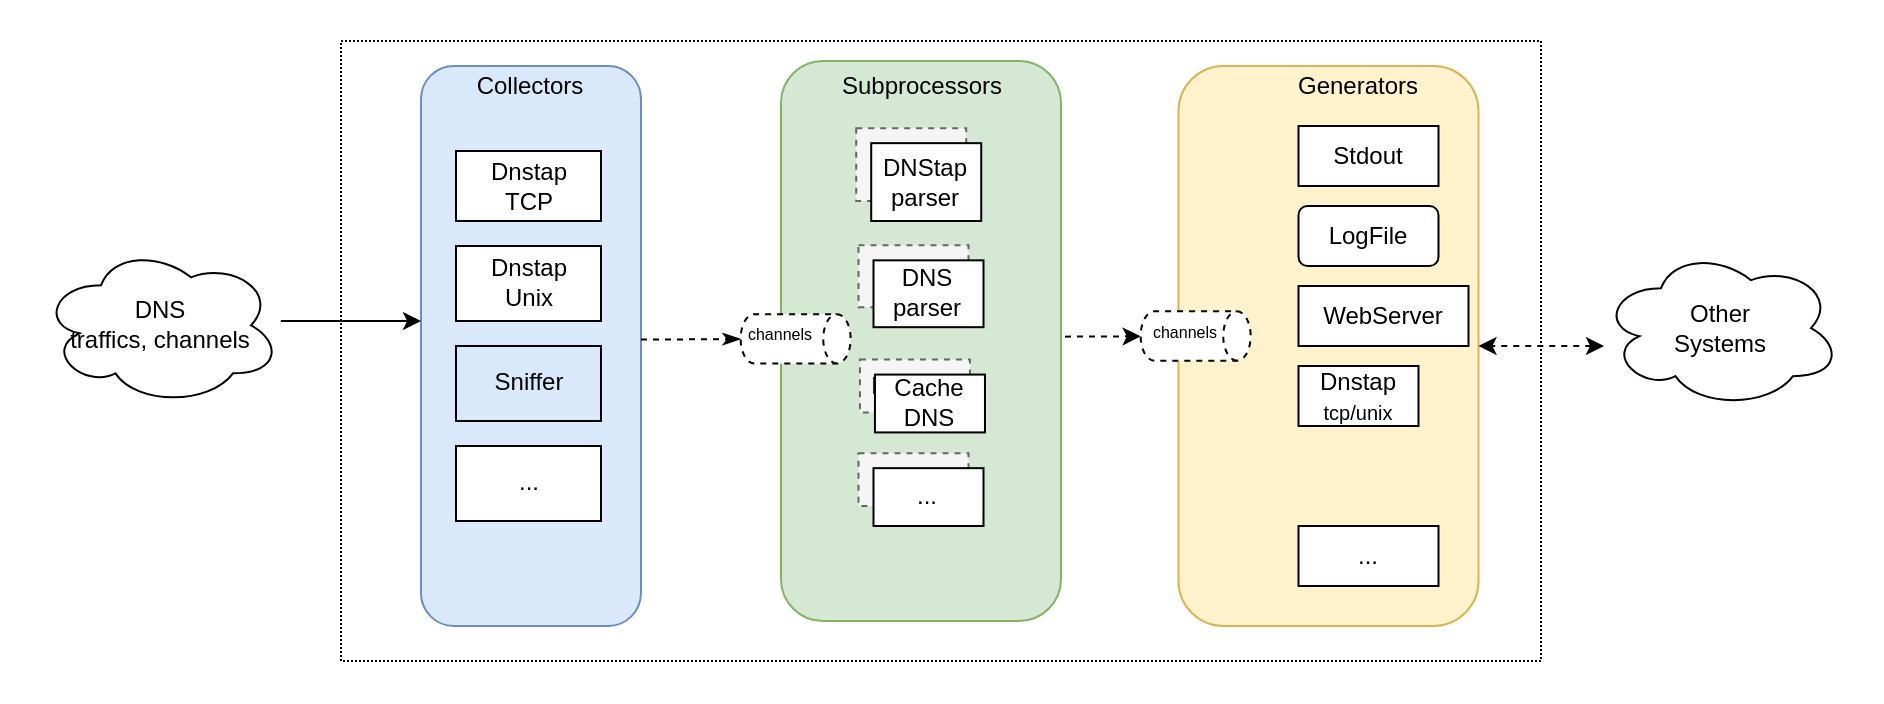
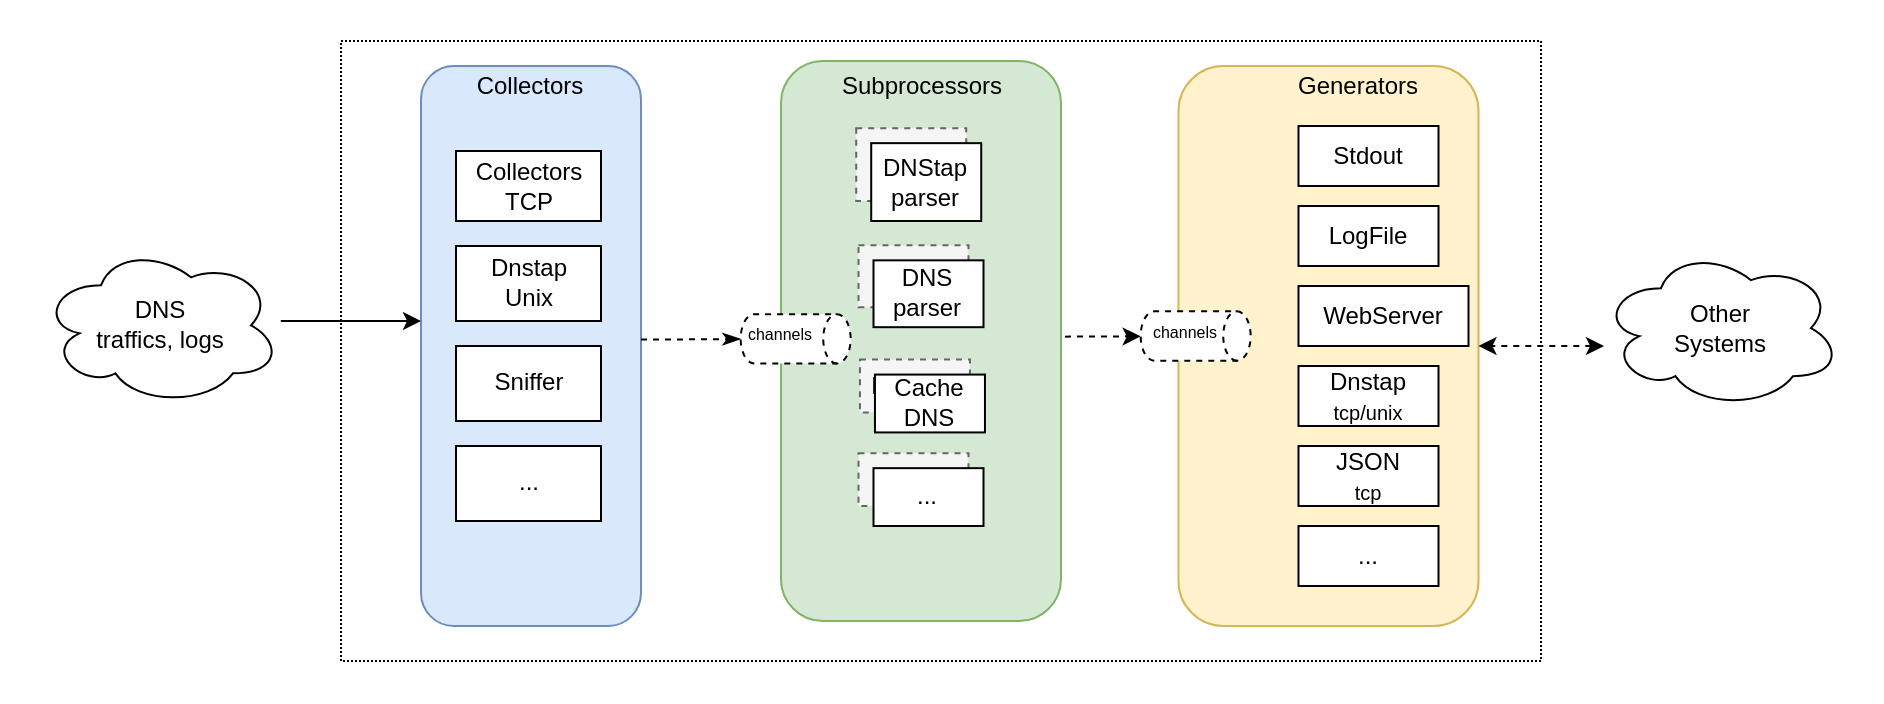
- <mxCell id="7" value="Dnstap&lt;br&gt;TCP" style="rounded=0;whiteSpace=wrap;html=1;" parent="1" vertex="1"><mxGeometry x="227.5" y="75" width="72.5" height="35" as="geometry" /></mxCell>
+ <mxCell id="7" value="Collectors&lt;br&gt;TCP" style="rounded=0;whiteSpace=wrap;html=1;" parent="1" vertex="1"><mxGeometry x="227.5" y="75" width="72.5" height="35" as="geometry" /></mxCell>
- <mxCell id="9" value="LogFile" style="whiteSpace=wrap;html=1;rounded=1;" parent="1" vertex="1"><mxGeometry x="648.75" y="102.5" width="70" height="30" as="geometry" /></mxCell>
+ <mxCell id="9" value="LogFile" style="rounded=0;whiteSpace=wrap;html=1;" parent="1" vertex="1"><mxGeometry x="648.75" y="102.5" width="70" height="30" as="geometry" /></mxCell>
- <mxCell id="13" value="DNS&lt;br&gt;traffics, channels" style="ellipse;shape=cloud;whiteSpace=wrap;html=1;" parent="1" vertex="1"><mxGeometry x="20" y="122.17" width="120" height="80" as="geometry" /></mxCell>
+ <mxCell id="13" value="DNS&lt;br&gt;traffics, logs" style="ellipse;shape=cloud;whiteSpace=wrap;html=1;" parent="1" vertex="1"><mxGeometry x="20" y="122.17" width="120" height="80" as="geometry" /></mxCell>
- <mxCell id="24" value="Sniffer" style="rounded=0;whiteSpace=wrap;html=1;fillColor=#dae8fc;" parent="1" vertex="1"><mxGeometry x="227.5" y="172.5" width="72.5" height="37.5" as="geometry" /></mxCell>
+ <mxCell id="24" value="Sniffer" style="rounded=0;whiteSpace=wrap;html=1;" parent="1" vertex="1"><mxGeometry x="227.5" y="172.5" width="72.5" height="37.5" as="geometry" /></mxCell>
- <mxCell id="11" value="Dnstap&lt;br&gt;&lt;font style=&quot;font-size: 10px&quot;&gt;tcp/unix&lt;/font&gt;" style="rounded=0;whiteSpace=wrap;html=1;" parent="1" vertex="1"><mxGeometry x="648.75" y="182.5" width="60" height="30" as="geometry" /></mxCell>
+ <mxCell id="11" value="Dnstap&lt;br&gt;&lt;font style=&quot;font-size: 10px&quot;&gt;tcp/unix&lt;/font&gt;" style="rounded=0;whiteSpace=wrap;html=1;" parent="1" vertex="1"><mxGeometry x="648.75" y="182.5" width="70" height="30" as="geometry" /></mxCell>
+ <mxCell id="17" value="JSON&lt;br&gt;&lt;font style=&quot;font-size: 10px&quot;&gt;tcp&lt;/font&gt;" style="rounded=0;whiteSpace=wrap;html=1;" parent="1" vertex="1"><mxGeometry x="648.75" y="222.5" width="70" height="30" as="geometry" /></mxCell>
